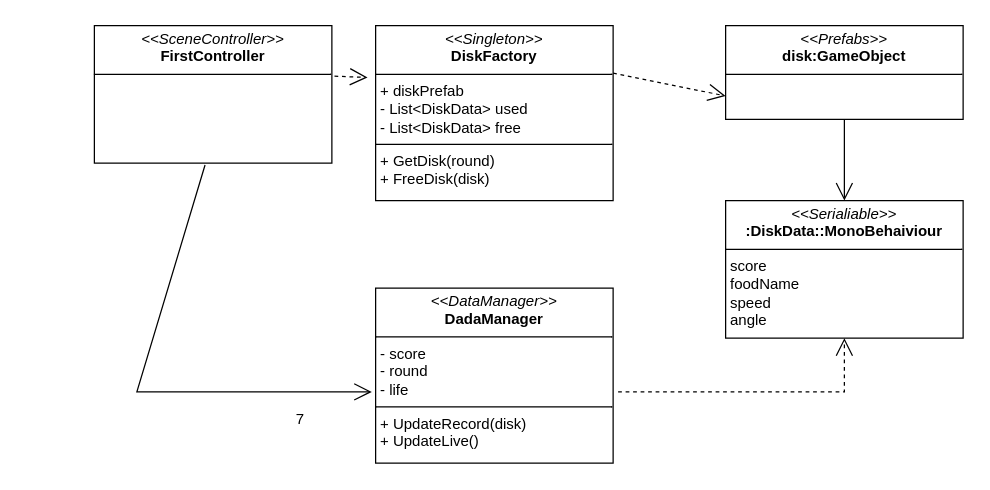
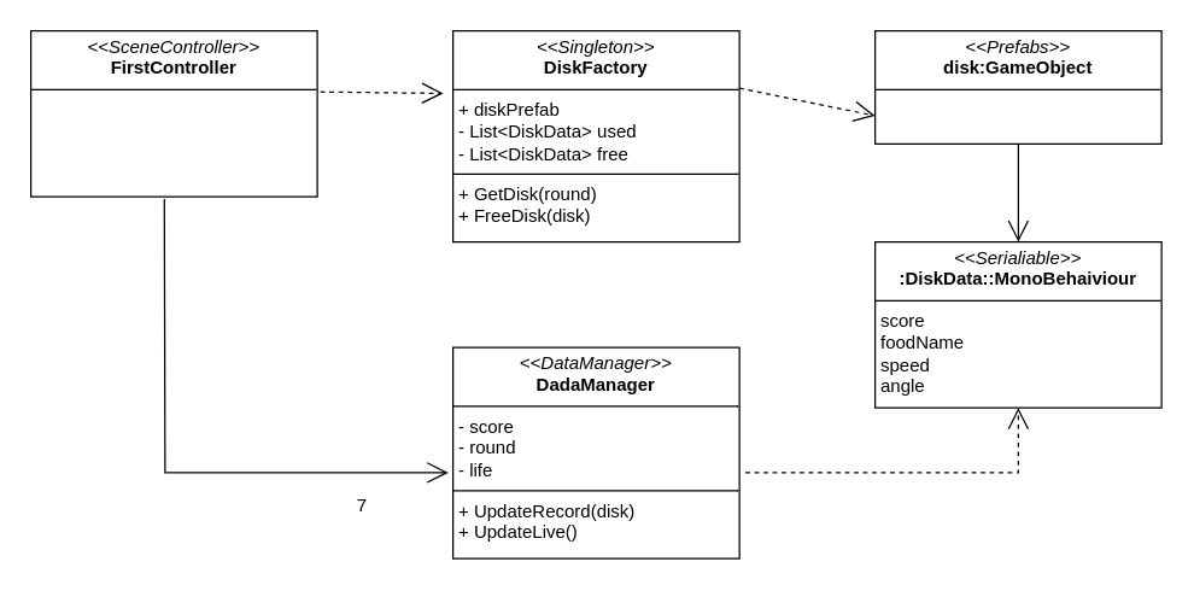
- <mxCell id="2" value="&lt;p style=&quot;margin:0px;margin-top:4px;text-align:center;&quot;&gt;&lt;i&gt;&amp;lt;&amp;lt;SceneController&amp;gt;&amp;gt;&lt;/i&gt;&lt;br&gt;&lt;b&gt;FirstController&lt;/b&gt;&lt;/p&gt;&lt;hr size=&quot;1&quot; style=&quot;border-style:solid;&quot;&gt;&lt;p style=&quot;margin:0px;margin-left:4px;&quot;&gt;&lt;br&gt;&lt;/p&gt;" style="verticalAlign=top;align=left;overflow=fill;html=1;whiteSpace=wrap;" vertex="1" parent="1"><mxGeometry x="75" y="20" width="190" height="110" as="geometry" /></mxCell>
+ <mxCell id="2" value="&lt;p style=&quot;margin:0px;margin-top:4px;text-align:center;&quot;&gt;&lt;i&gt;&amp;lt;&amp;lt;SceneController&amp;gt;&amp;gt;&lt;/i&gt;&lt;br&gt;&lt;b&gt;FirstController&lt;/b&gt;&lt;/p&gt;&lt;hr size=&quot;1&quot; style=&quot;border-style:solid;&quot;&gt;&lt;p style=&quot;margin:0px;margin-left:4px;&quot;&gt;&lt;br&gt;&lt;/p&gt;" style="verticalAlign=top;align=left;overflow=fill;html=1;whiteSpace=wrap;" vertex="1" parent="1"><mxGeometry x="20" y="20" width="190" height="110" as="geometry" /></mxCell>
